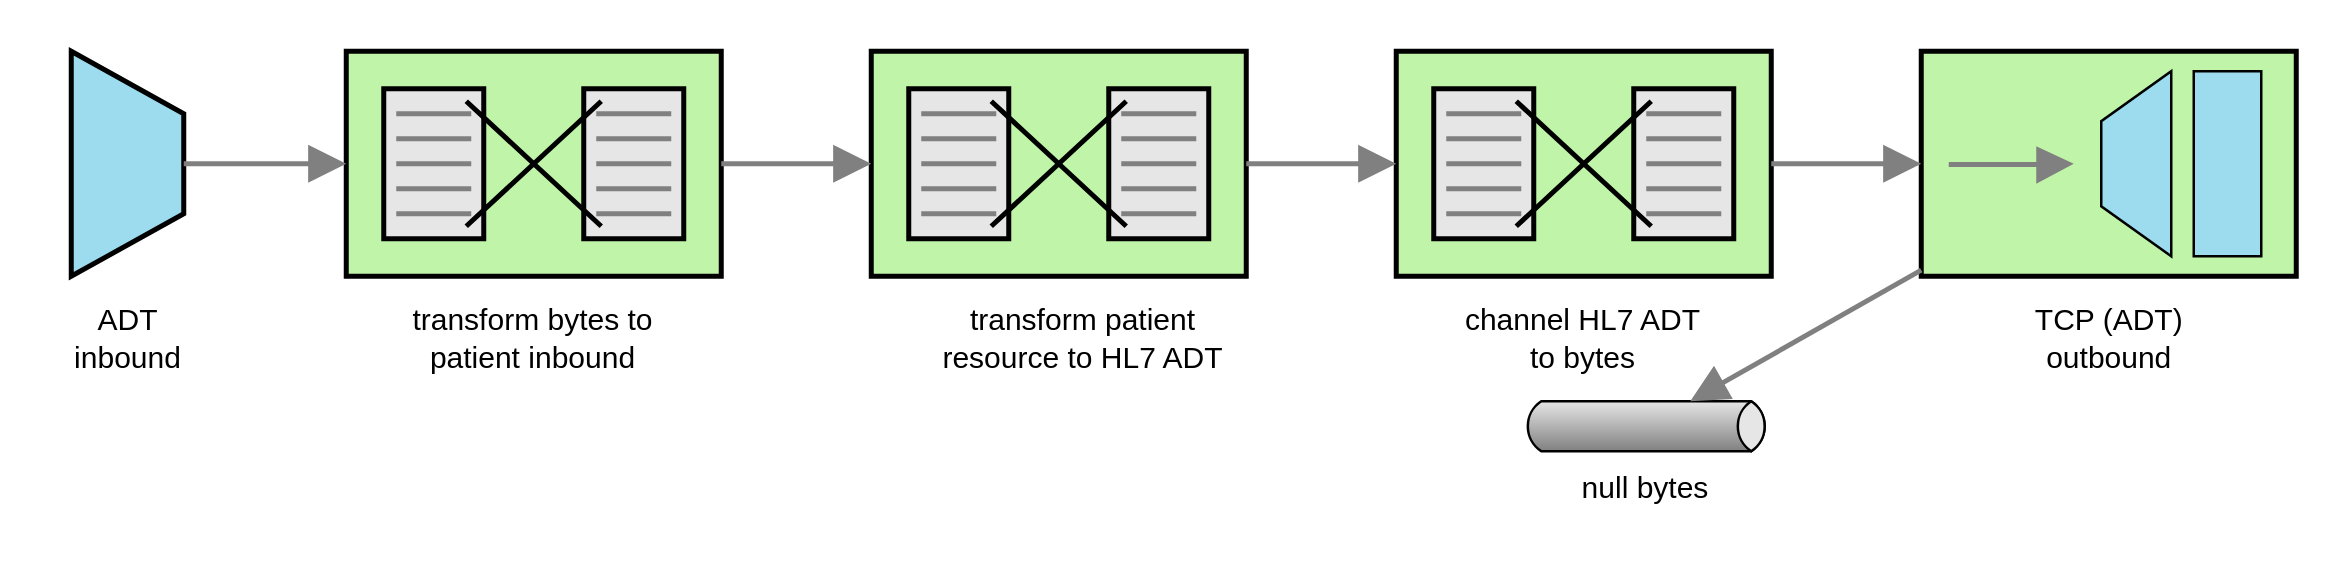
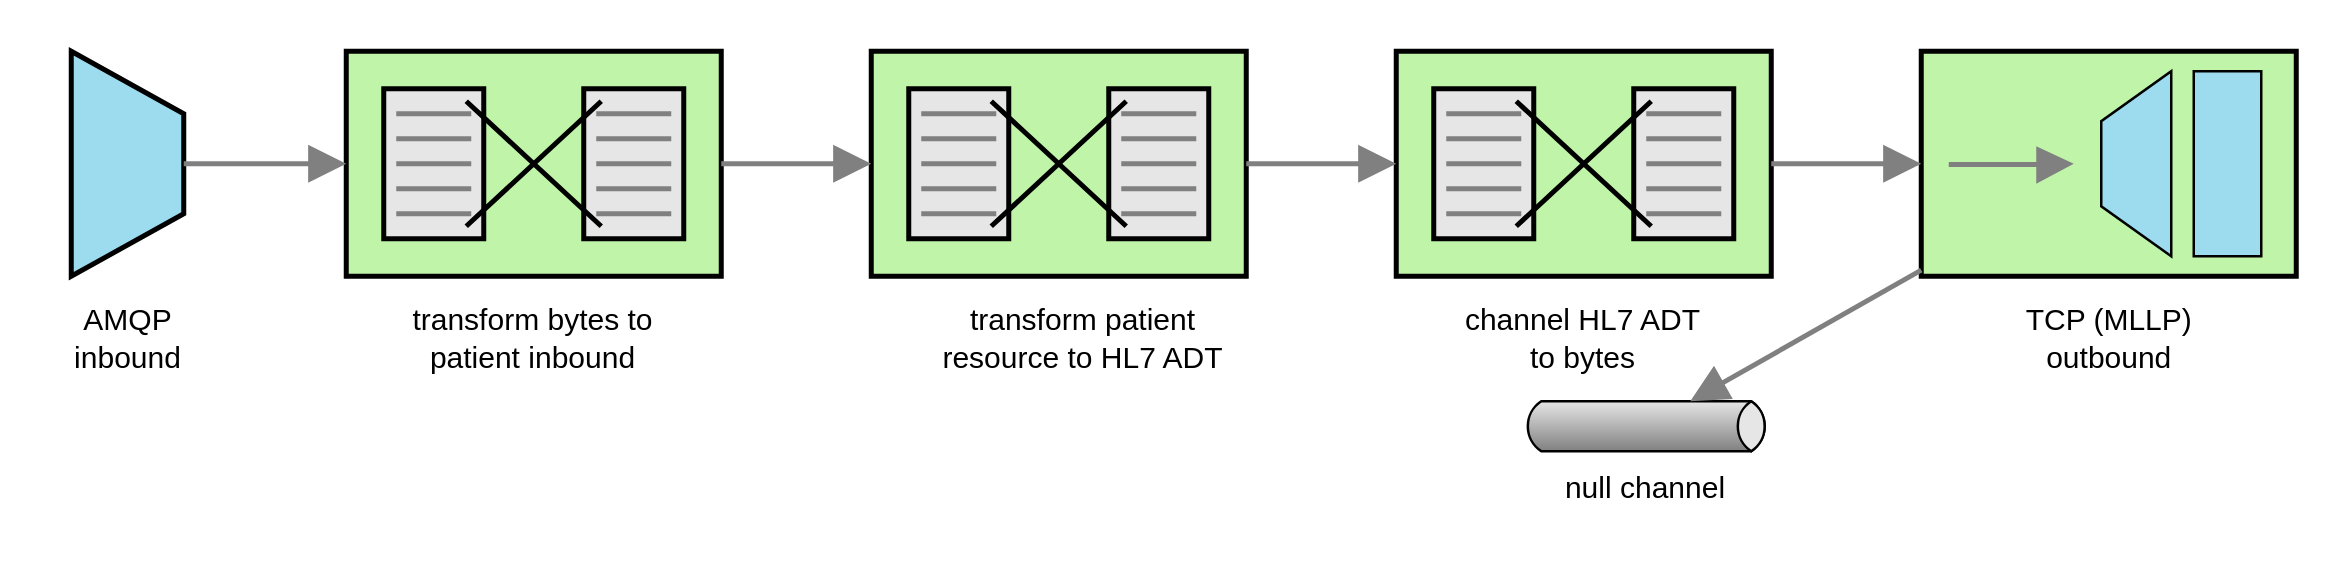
- <mxCell id="13" value="ADT inbound" style="text;html=1;align=center;verticalAlign=middle;whiteSpace=wrap;rounded=0;" vertex="1" parent="1"><mxGeometry x="20.5" y="120" width="60" height="30" as="geometry" /></mxCell>
+ <mxCell id="13" value="AMQP inbound" style="text;html=1;align=center;verticalAlign=middle;whiteSpace=wrap;rounded=0;" vertex="1" parent="1"><mxGeometry x="20.5" y="120" width="60" height="30" as="geometry" /></mxCell>
- <mxCell id="18" value="TCP (ADT) outbound" style="text;html=1;align=center;verticalAlign=middle;whiteSpace=wrap;rounded=0;" vertex="1" parent="1"><mxGeometry x="800.5" y="120" width="85" height="30" as="geometry" /></mxCell>
+ <mxCell id="18" value="TCP (MLLP) outbound" style="text;html=1;align=center;verticalAlign=middle;whiteSpace=wrap;rounded=0;" vertex="1" parent="1"><mxGeometry x="800.5" y="120" width="85" height="30" as="geometry" /></mxCell>
- <mxCell id="17" value="null bytes" style="text;html=1;align=center;verticalAlign=middle;whiteSpace=wrap;rounded=0;" vertex="1" parent="1"><mxGeometry x="618" y="180" width="80" height="30" as="geometry" /></mxCell>
+ <mxCell id="17" value="null channel" style="text;html=1;align=center;verticalAlign=middle;whiteSpace=wrap;rounded=0;" vertex="1" parent="1"><mxGeometry x="618" y="180" width="80" height="30" as="geometry" /></mxCell>
